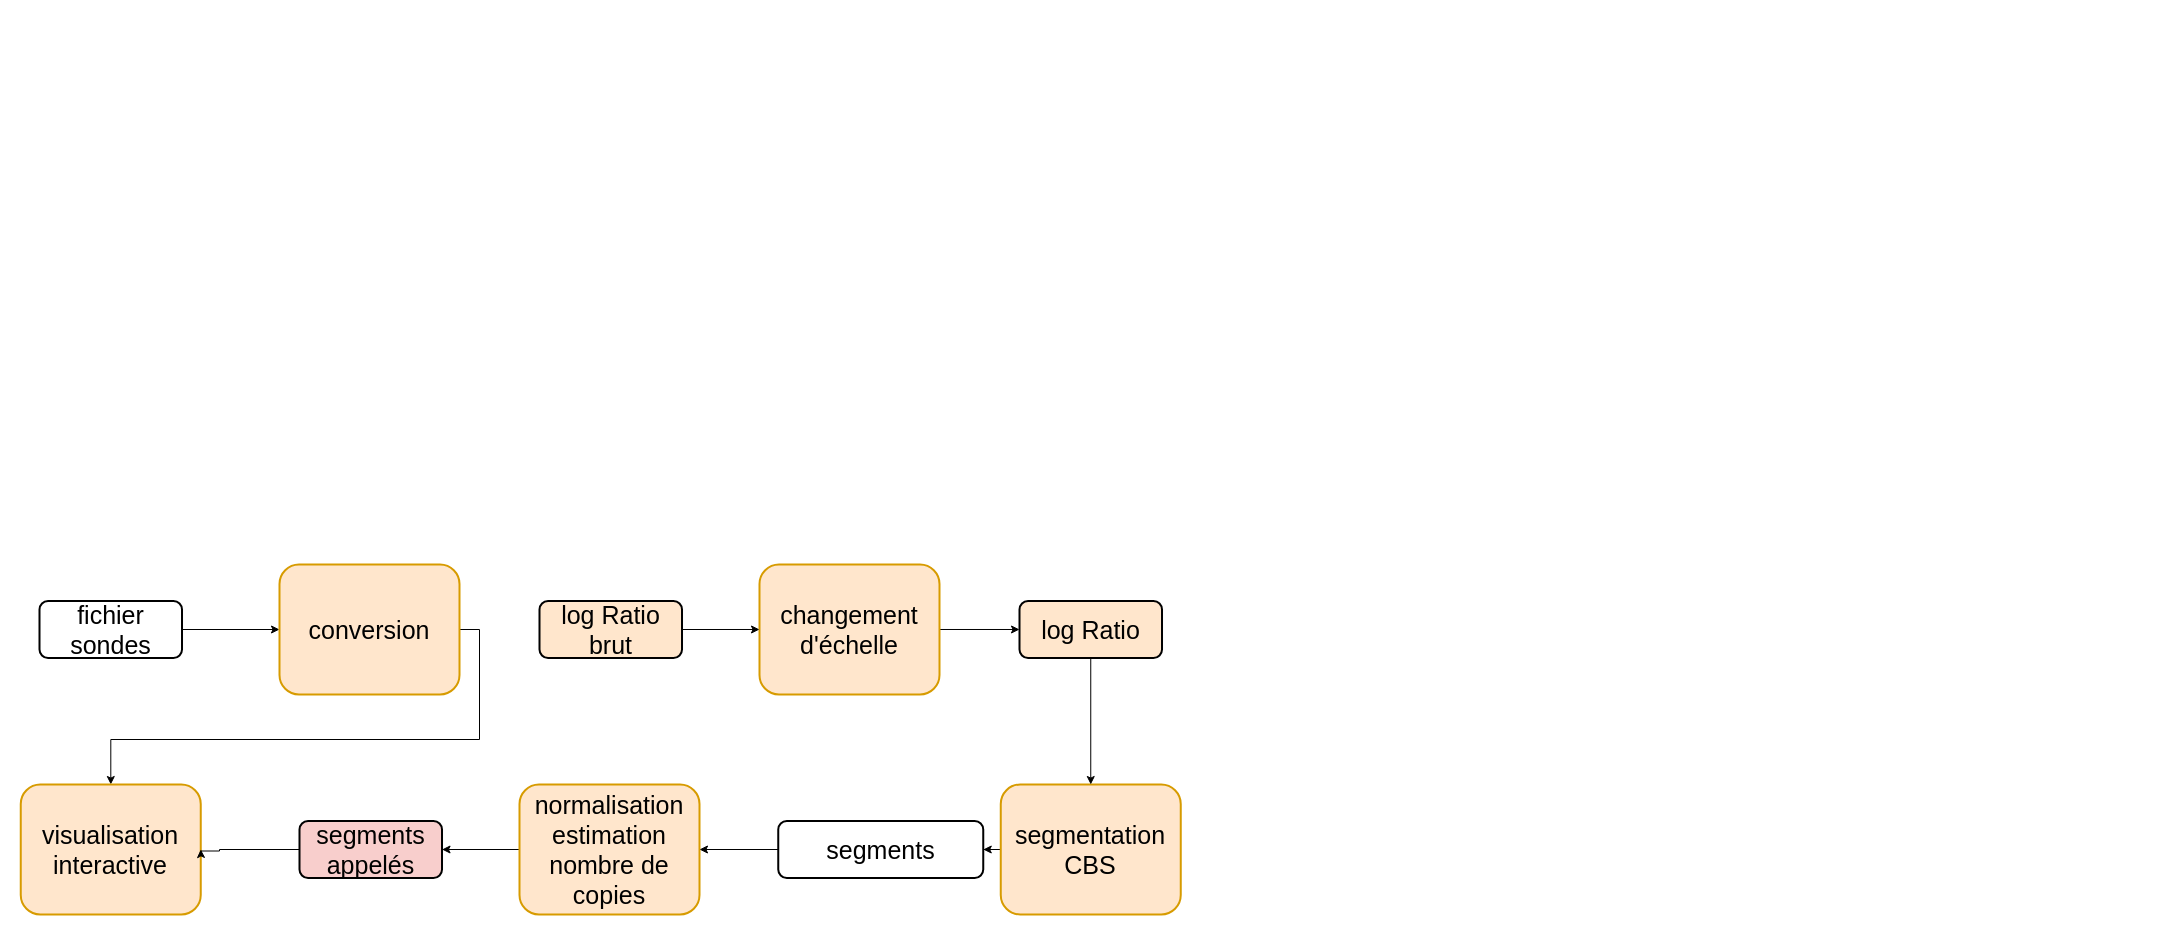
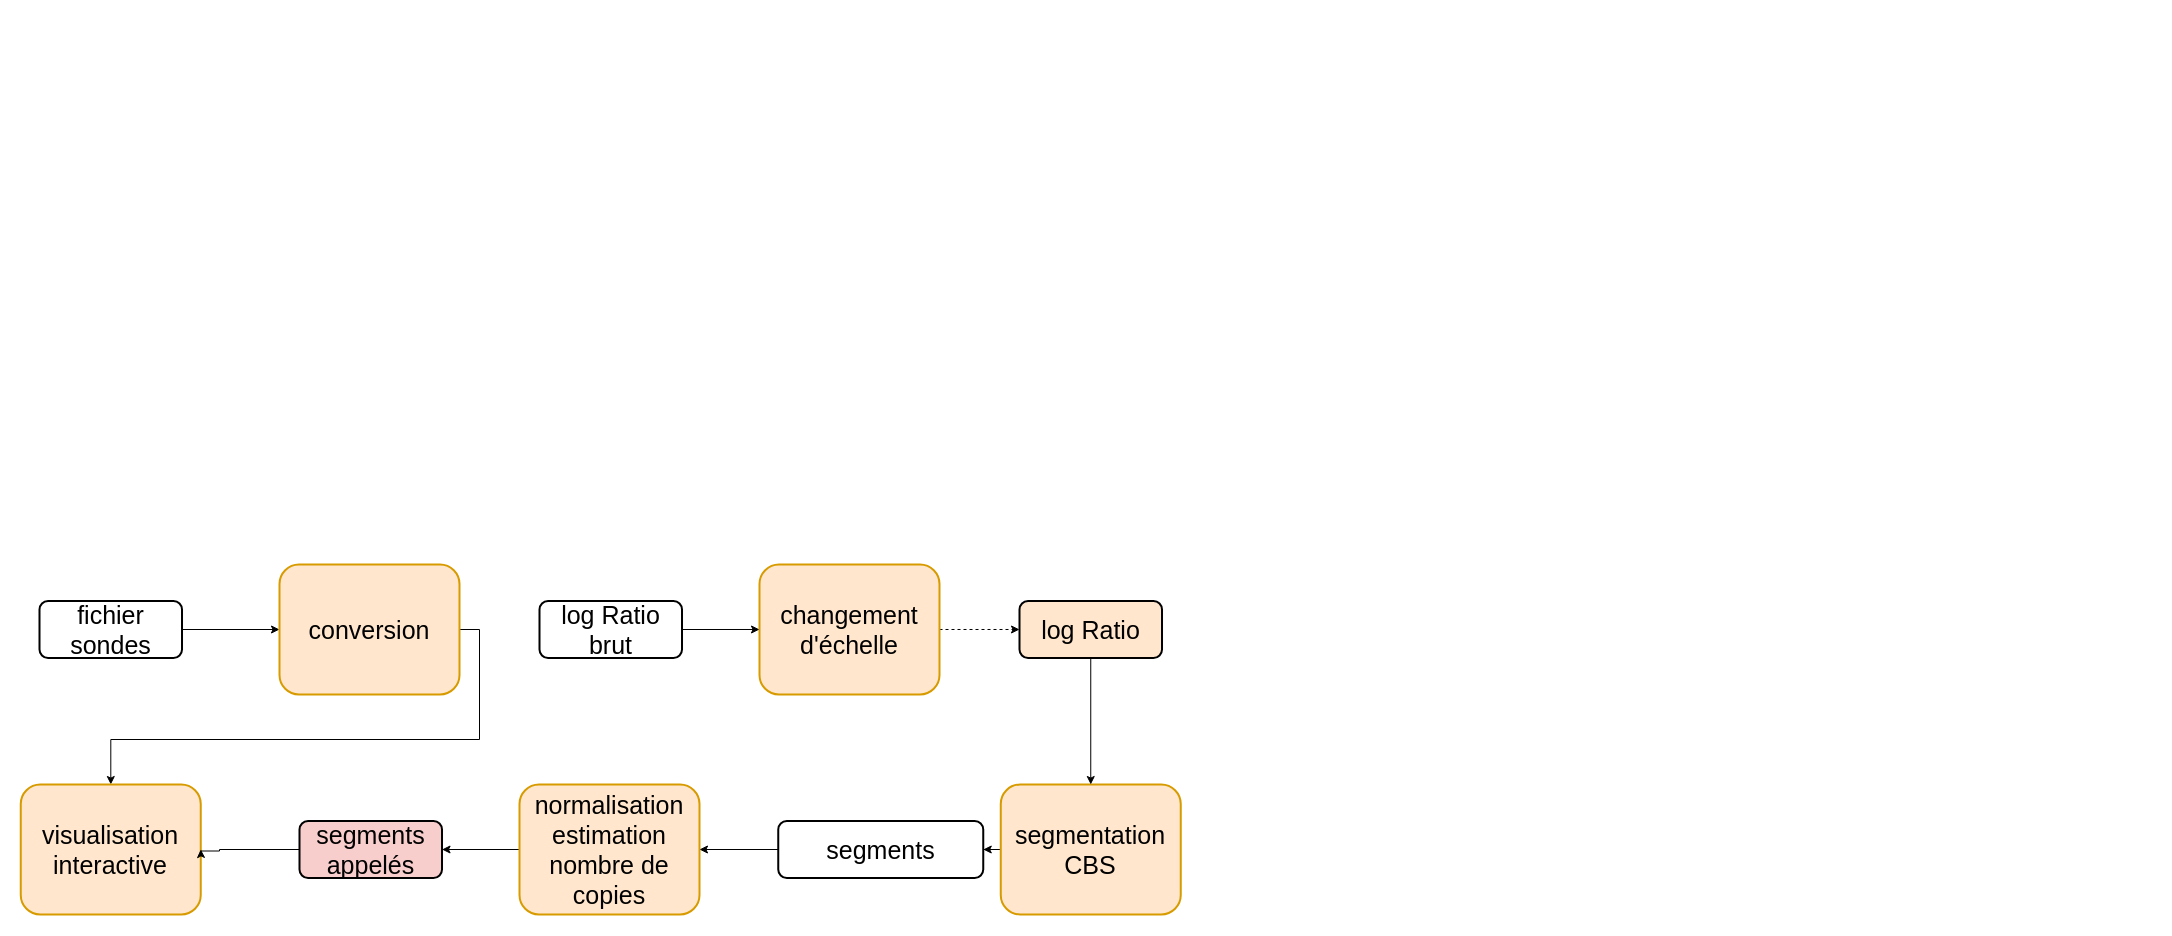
- <mxCell id="6" style="edgeStyle=orthogonalEdgeStyle;rounded=0;orthogonalLoop=1;jettySize=auto;html=1;exitX=1;exitY=0.5;exitDx=0;exitDy=0;entryX=0;entryY=0.5;entryDx=0;entryDy=0;fontSize=25;" edge="1" parent="1" source="7" target="17"><mxGeometry relative="1" as="geometry" /></mxCell>
+ <mxCell id="6" style="edgeStyle=orthogonalEdgeStyle;rounded=0;orthogonalLoop=1;jettySize=auto;html=1;exitX=1;exitY=0.5;exitDx=0;exitDy=0;entryX=0;entryY=0.5;entryDx=0;entryDy=0;fontSize=25;dashed=1;" edge="1" parent="1" source="7" target="17"><mxGeometry relative="1" as="geometry" /></mxCell>
- <mxCell id="15" value="log Ratio brut" style="rounded=1;whiteSpace=wrap;html=1;fontSize=25;glass=0;strokeWidth=2;shadow=0;aspect=fixed;fillColor=#ffe6cc;" vertex="1" parent="1"><mxGeometry x="539.005" y="600.5" width="142.507" height="57.003" as="geometry" /></mxCell>
+ <mxCell id="15" value="log Ratio brut" style="rounded=1;whiteSpace=wrap;html=1;fontSize=25;glass=0;strokeWidth=2;shadow=0;aspect=fixed;" vertex="1" parent="1"><mxGeometry x="539.005" y="600.5" width="142.507" height="57.003" as="geometry" /></mxCell>
